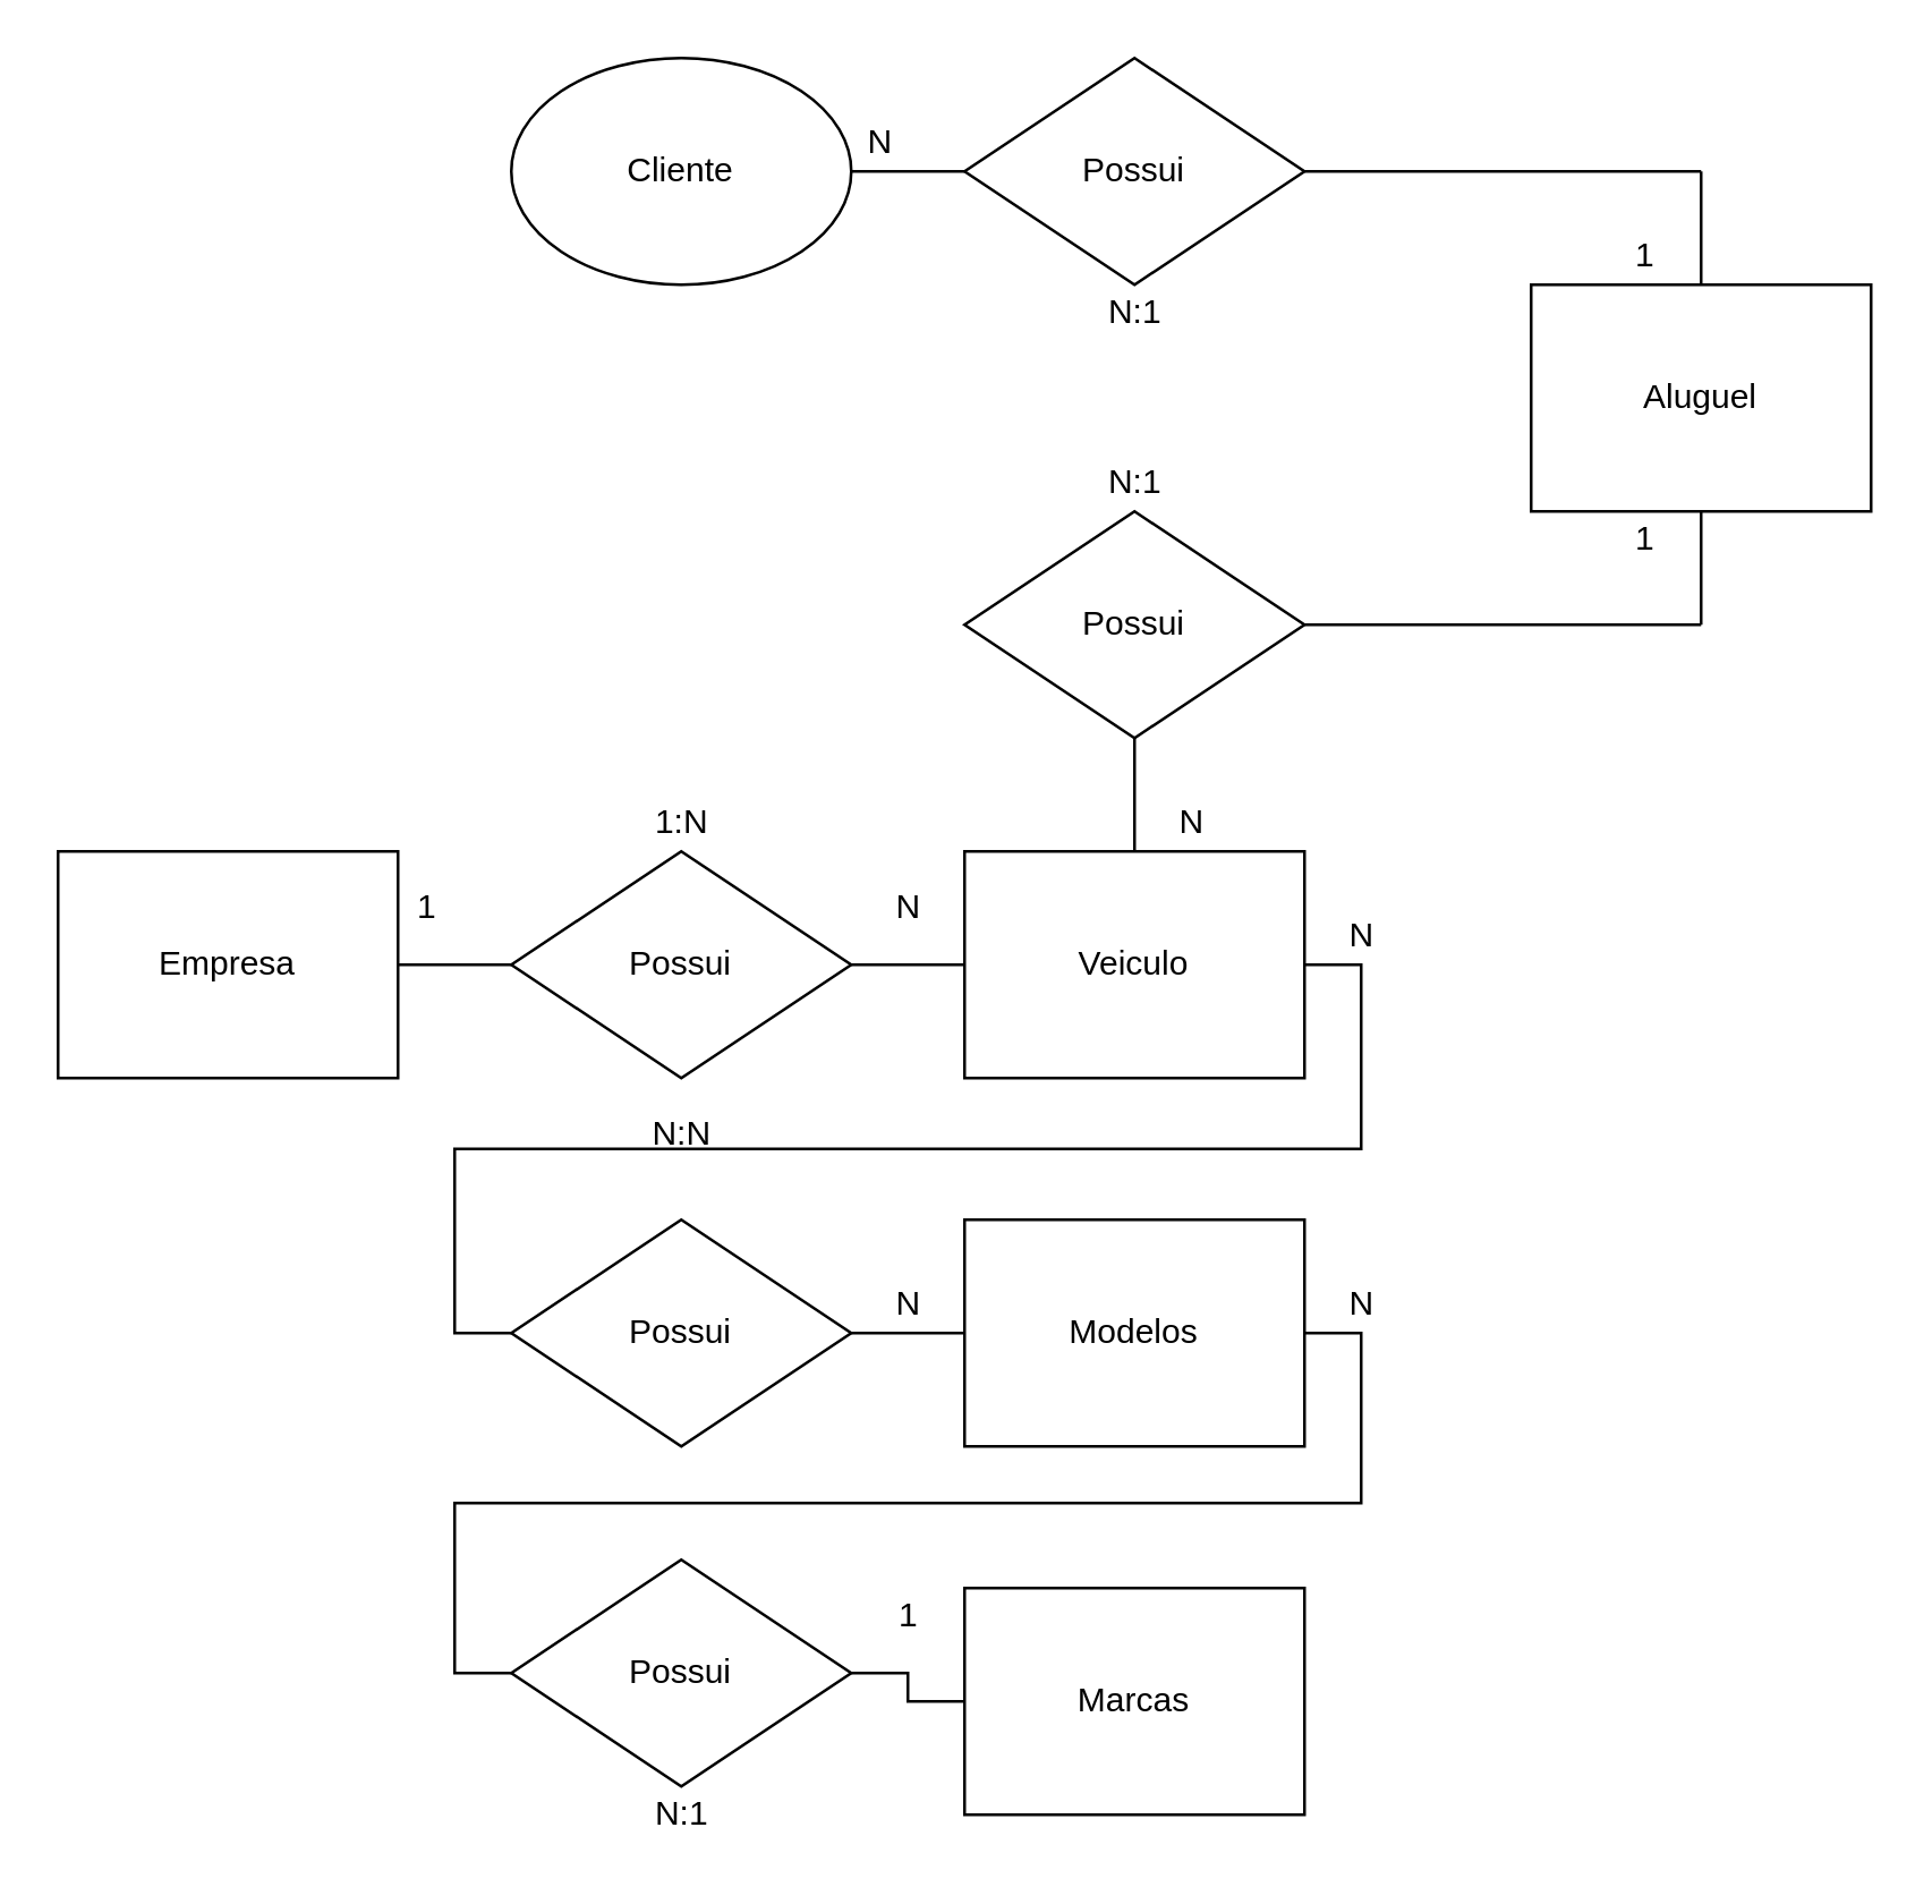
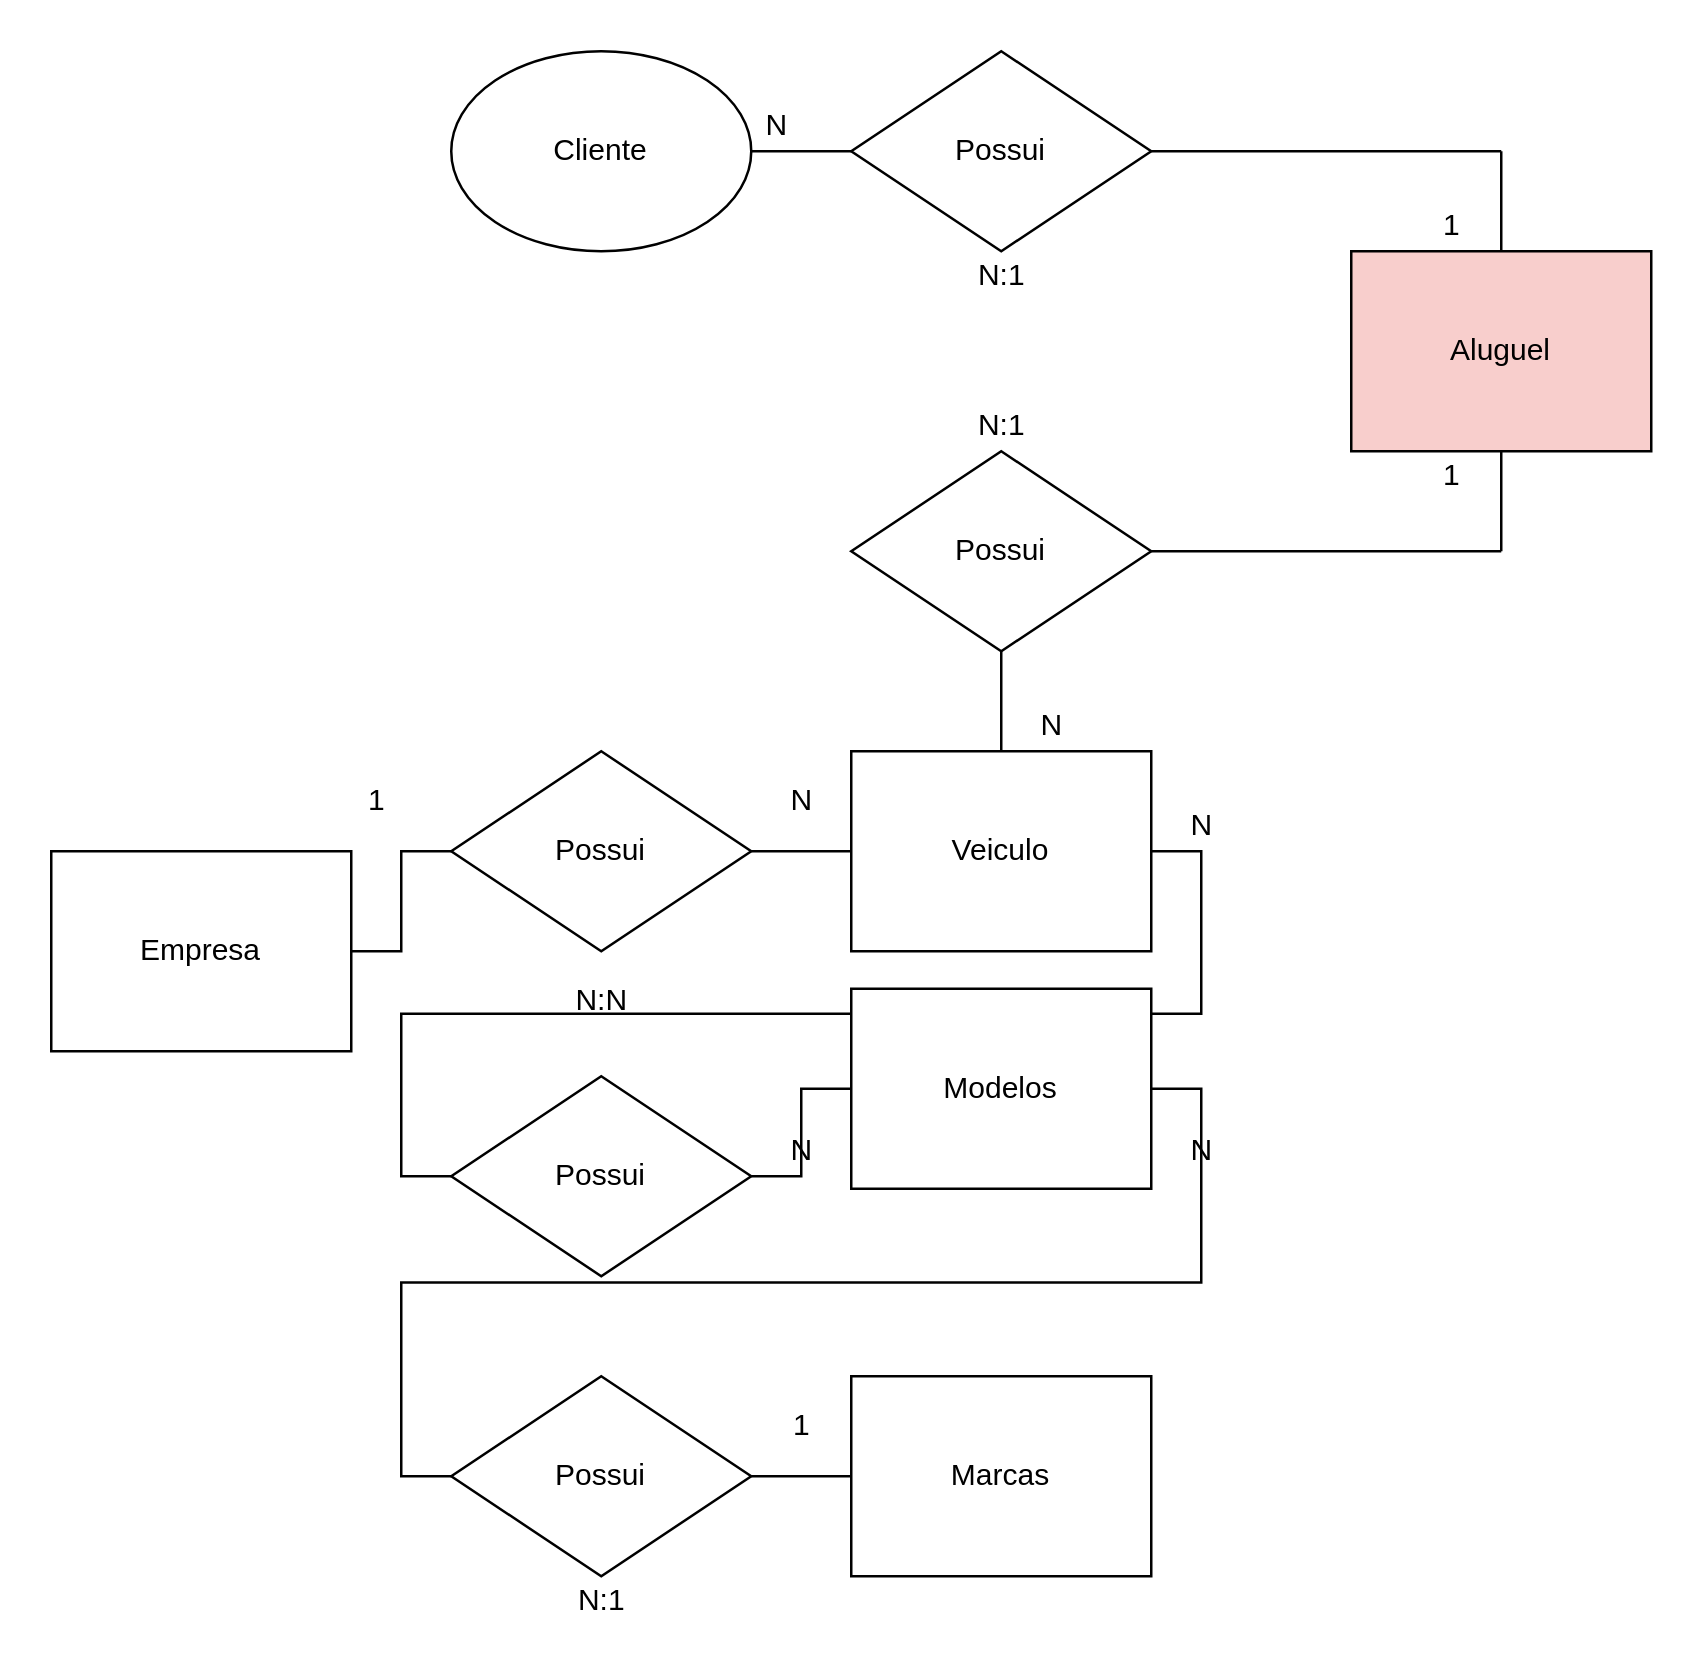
- <mxCell id="25" value="Aluguel" style="rounded=0;whiteSpace=wrap;html=1;" vertex="1" parent="1"><mxGeometry x="540" y="100" width="120" height="80" as="geometry" /></mxCell>
+ <mxCell id="25" value="Aluguel" style="rounded=0;whiteSpace=wrap;html=1;fillColor=#f8cecc;" vertex="1" parent="1"><mxGeometry x="540" y="100" width="120" height="80" as="geometry" /></mxCell>
- <mxCell id="37" value="1:N" style="text;html=1;align=center;verticalAlign=middle;resizable=0;points=[];autosize=1;strokeColor=none;" vertex="1" parent="1"><mxGeometry x="225" y="280" width="30" height="20" as="geometry" /></mxCell>
- <mxCell id="3" value="Empresa" style="rounded=0;whiteSpace=wrap;html=1;" vertex="1" parent="1"><mxGeometry x="20" y="300" width="120" height="80" as="geometry" /></mxCell>
+ <mxCell id="3" value="Empresa" style="rounded=0;whiteSpace=wrap;html=1;" vertex="1" parent="1"><mxGeometry x="20" y="340" width="120" height="80" as="geometry" /></mxCell>
- <mxCell id="13" value="Modelos" style="rounded=0;whiteSpace=wrap;html=1;" vertex="1" parent="1"><mxGeometry x="340" y="430" width="120" height="80" as="geometry" /></mxCell>
+ <mxCell id="13" value="Modelos" style="rounded=0;whiteSpace=wrap;html=1;" vertex="1" parent="1"><mxGeometry x="340" y="395" width="120" height="80" as="geometry" /></mxCell>
- <mxCell id="11" value="Marcas" style="rounded=0;whiteSpace=wrap;html=1;" vertex="1" parent="1"><mxGeometry x="340" y="560" width="120" height="80" as="geometry" /></mxCell>
+ <mxCell id="11" value="Marcas" style="rounded=0;whiteSpace=wrap;html=1;" vertex="1" parent="1"><mxGeometry x="340" y="550" width="120" height="80" as="geometry" /></mxCell>
